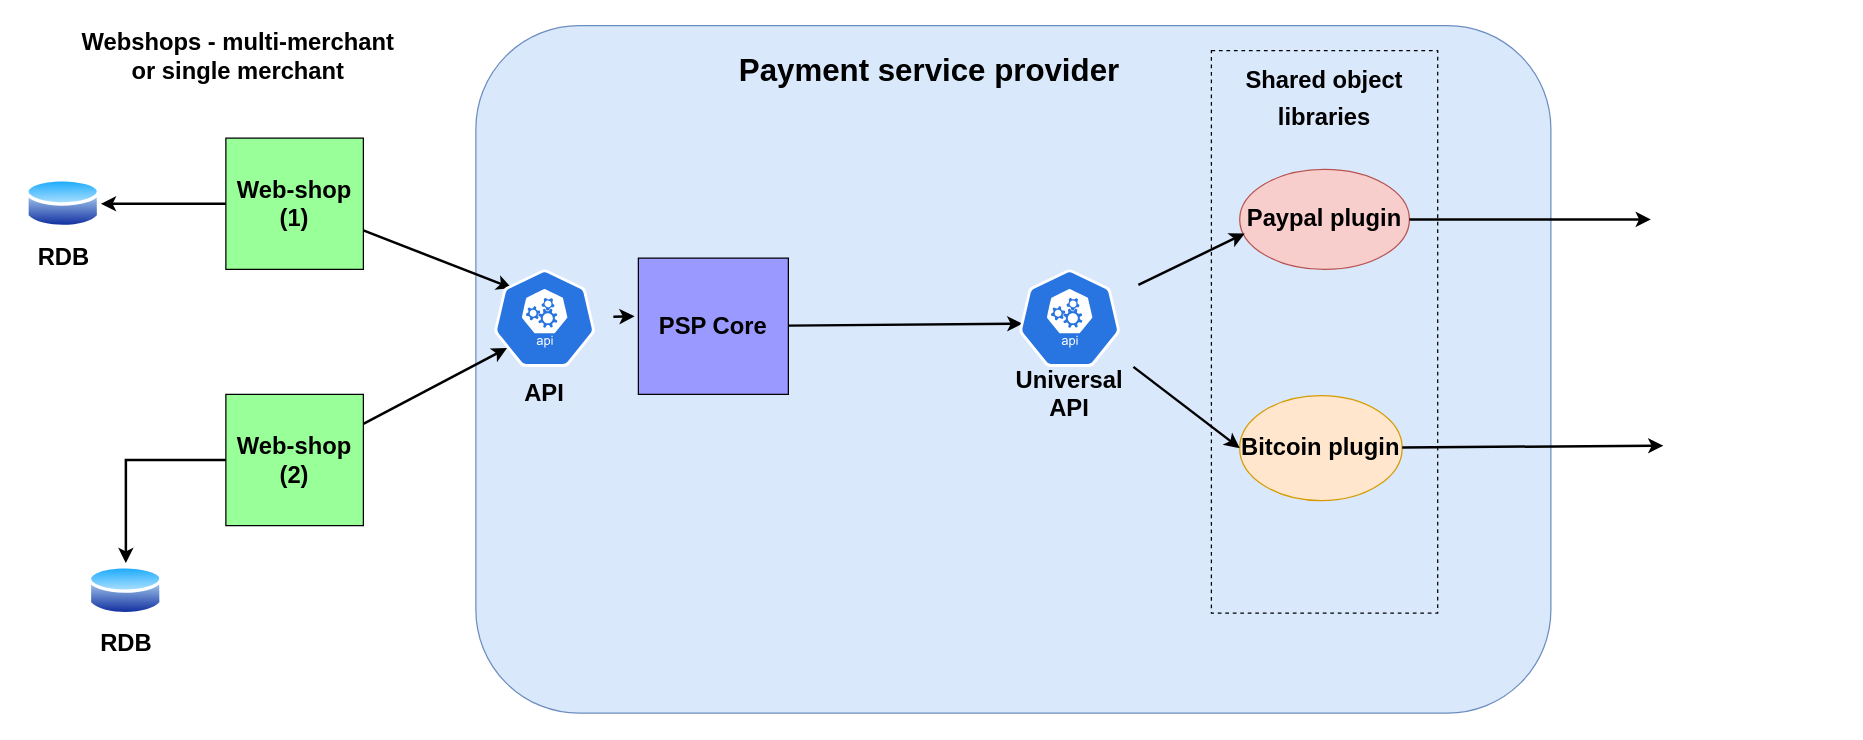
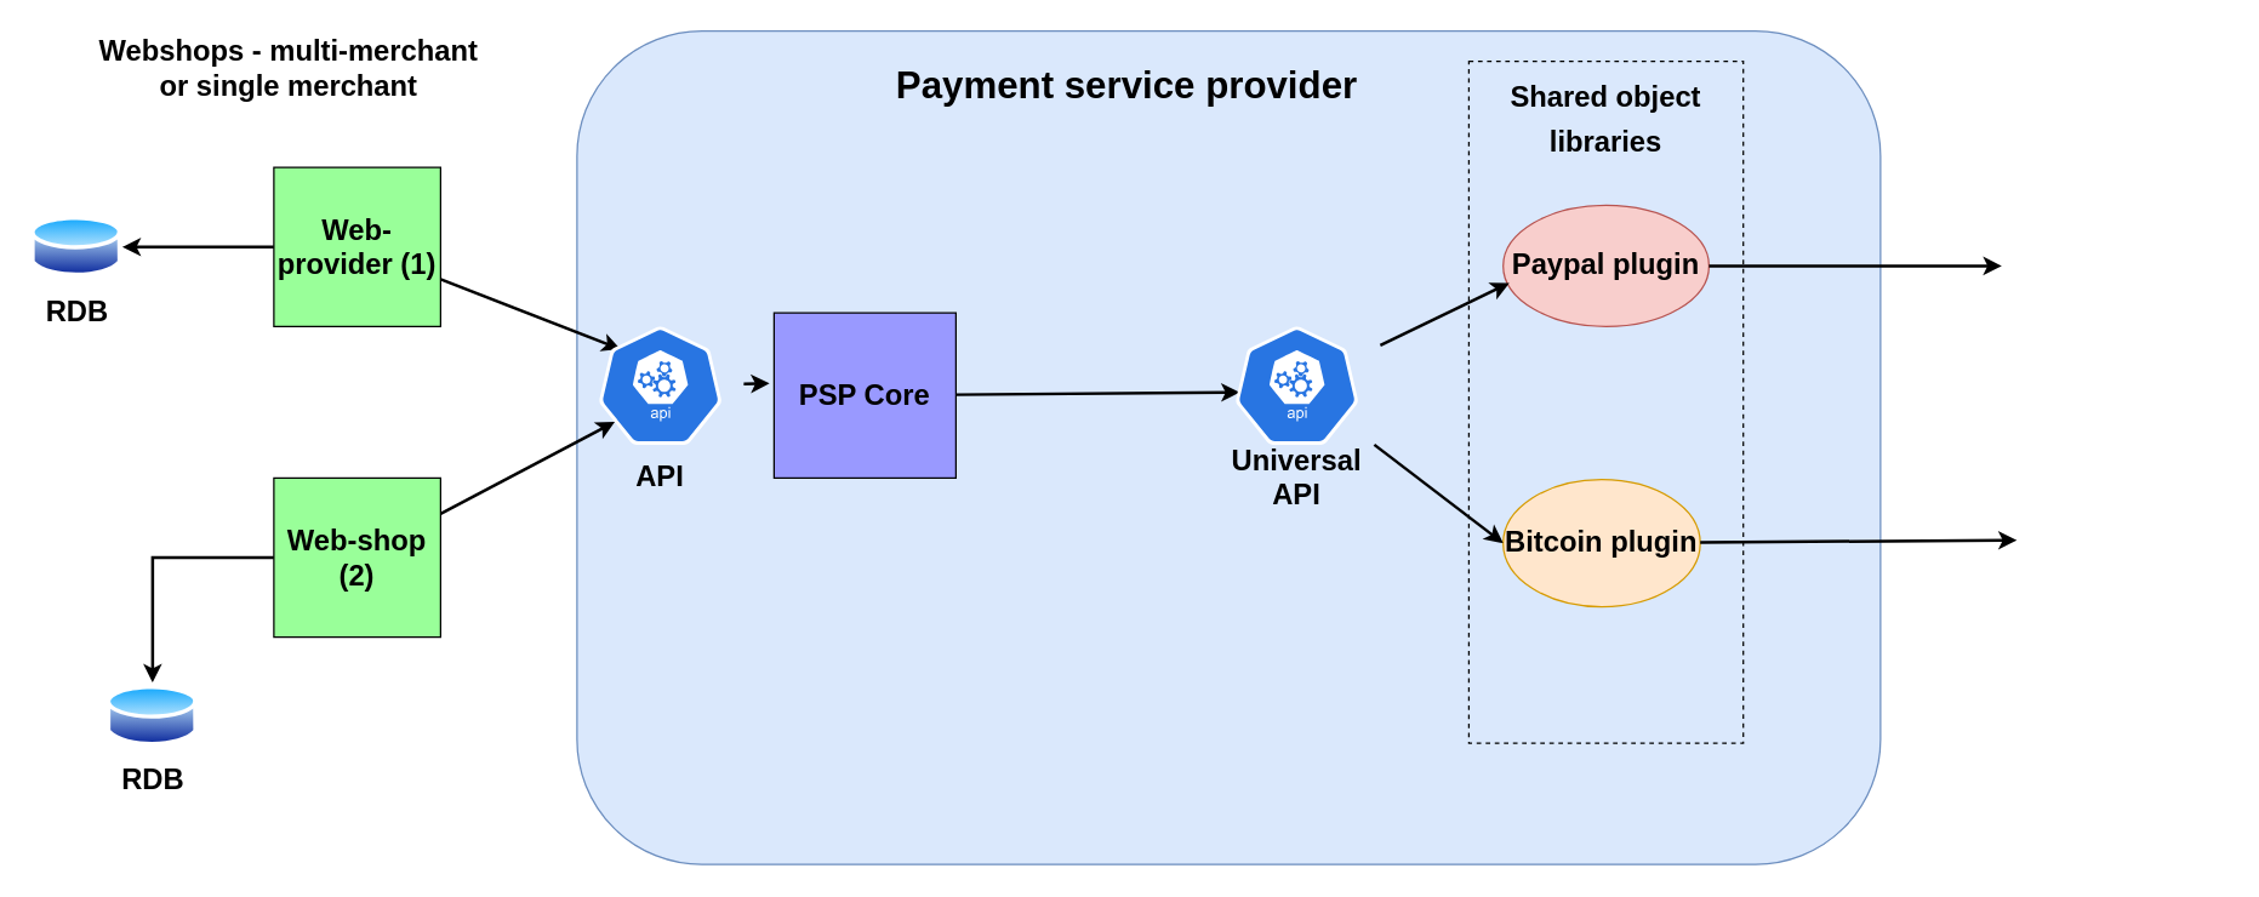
- <mxCell id="15" value="&lt;font style=&quot;font-size: 19px&quot;&gt;&lt;b&gt;Web-shop (1)&lt;/b&gt;&lt;/font&gt;" style="rounded=0;whiteSpace=wrap;html=1;fillColor=#99FF99;" vertex="1" parent="1"><mxGeometry x="180" y="110" width="110" height="105" as="geometry" /></mxCell>
+ <mxCell id="15" value="&lt;font style=&quot;font-size: 19px&quot;&gt;&lt;b&gt;Web-provider (1)&lt;/b&gt;&lt;/font&gt;" style="rounded=0;whiteSpace=wrap;html=1;fillColor=#99FF99;" vertex="1" parent="1"><mxGeometry x="180" y="110" width="110" height="105" as="geometry" /></mxCell>
